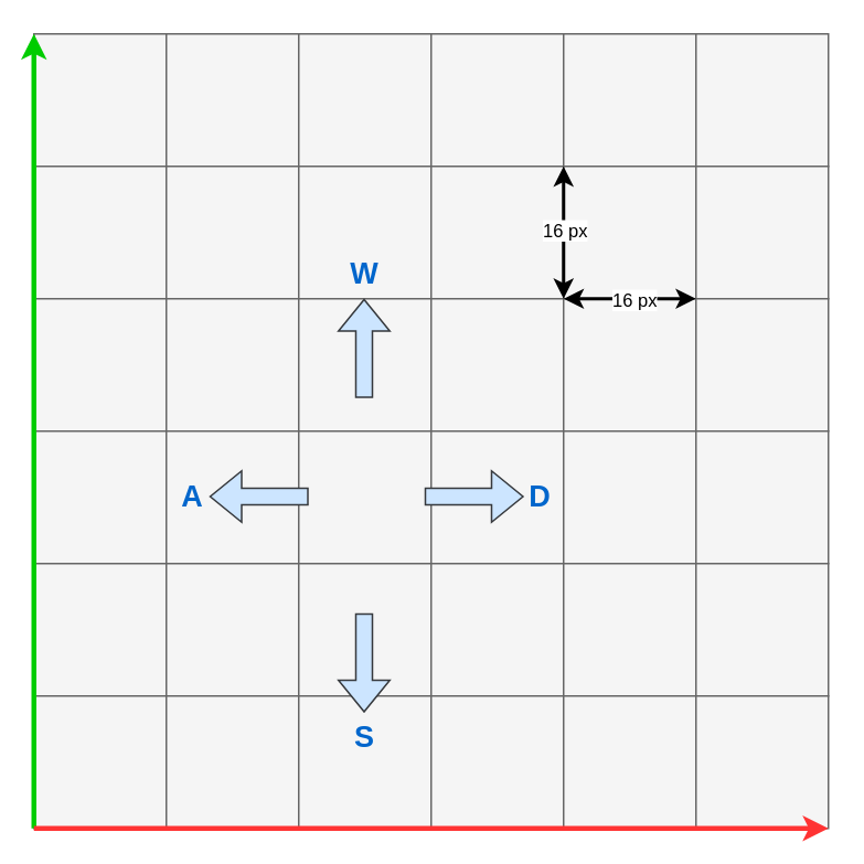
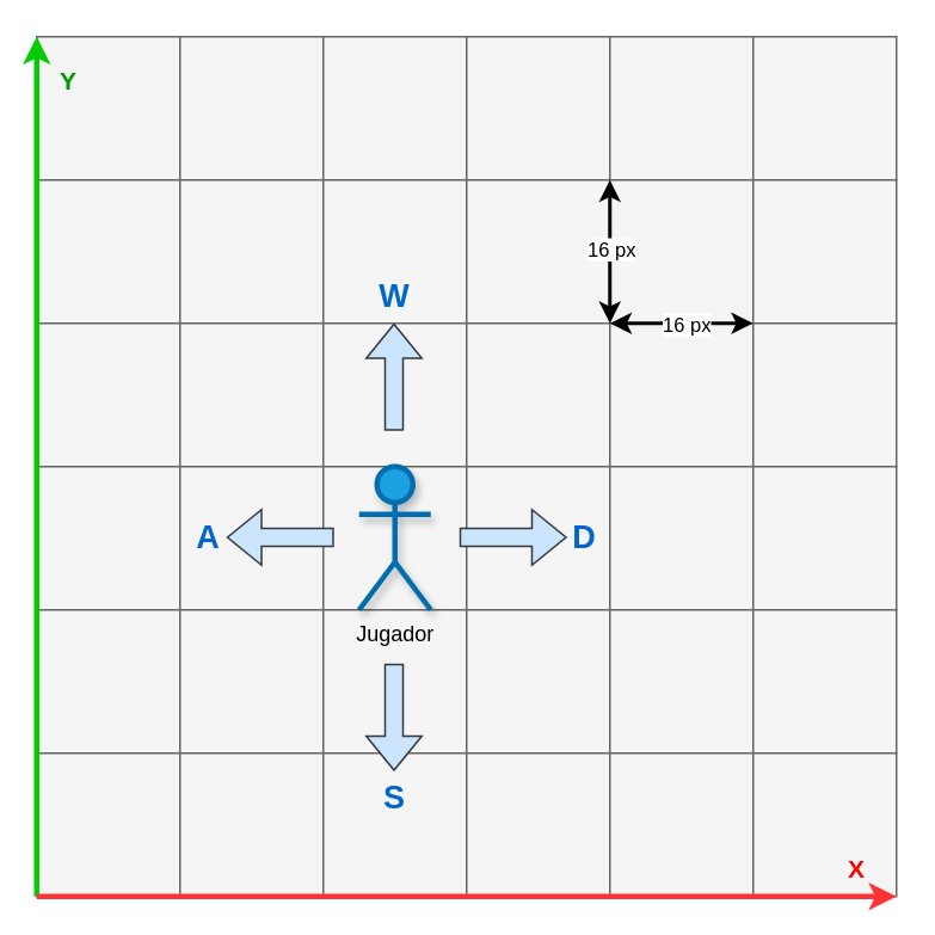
+ <mxCell id="41" value="Y" style="text;html=1;align=center;verticalAlign=middle;whiteSpace=wrap;rounded=0;strokeColor=none;fillColor=none;fontStyle=1;fontSize=14;fontColor=#009900;" vertex="1" parent="1"><mxGeometry x="20" y="20" width="36" height="50" as="geometry" /></mxCell>
+ <mxCell id="42" value="&lt;font color=&quot;#000000&quot;&gt;Jugador&lt;/font&gt;" style="shape=umlActor;verticalLabelPosition=bottom;verticalAlign=top;html=1;outlineConnect=0;strokeWidth=3;perimeterSpacing=0;shadow=1;fillColor=#1ba1e2;strokeColor=#006EAF;fontColor=#ffffff;" vertex="1" parent="1"><mxGeometry x="200" y="260" width="40" height="80" as="geometry" /></mxCell>
+ <mxCell id="40" value="X" style="text;html=1;align=center;verticalAlign=middle;whiteSpace=wrap;rounded=0;strokeColor=none;fillColor=none;fontStyle=1;fontSize=14;fontColor=#FF0000;" vertex="1" parent="1"><mxGeometry x="456" y="470" width="44" height="30" as="geometry" /></mxCell>
